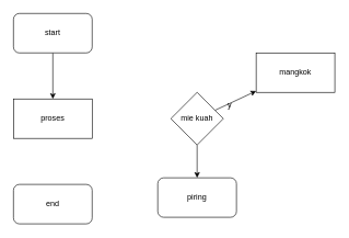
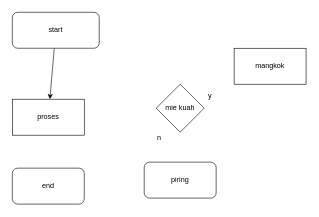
- <mxCell id="3" value="start" style="rounded=1;whiteSpace=wrap;html=1;" vertex="1" parent="1"><mxGeometry x="20" y="20" width="120" height="60" as="geometry" /></mxCell>
+ <mxCell id="3" value="start" style="rounded=1;whiteSpace=wrap;html=1;" vertex="1" parent="1"><mxGeometry x="20" y="20" width="145" height="60" as="geometry" /></mxCell>
- <mxCell id="7" value="" style="edgeStyle=none;html=1;" edge="1" parent="1" source="8" target="11"><mxGeometry relative="1" as="geometry" /></mxCell>
- <mxCell id="5" value="proses" style="rounded=0;whiteSpace=wrap;html=1;" vertex="1" parent="1"><mxGeometry x="20" y="150" width="120" height="60" as="geometry" /></mxCell>
+ <mxCell id="5" value="proses" style="rounded=0;whiteSpace=wrap;html=1;" vertex="1" parent="1"><mxGeometry x="20" y="165" width="120" height="60" as="geometry" /></mxCell>
+ <mxCell id="10" value="n" style="text;html=1;strokeColor=none;fillColor=none;align=center;verticalAlign=middle;whiteSpace=wrap;rounded=0;" vertex="1" parent="1"><mxGeometry x="245" y="220" width="40" height="20" as="geometry" /></mxCell>
- <mxCell id="6" value="" style="edgeStyle=none;html=1;" edge="1" parent="1" source="8" target="9"><mxGeometry relative="1" as="geometry" /></mxCell>
